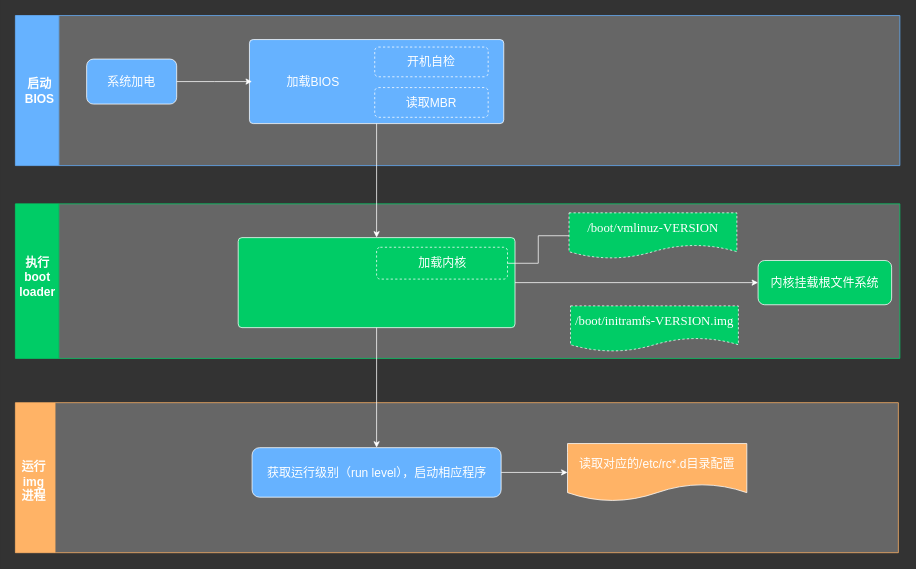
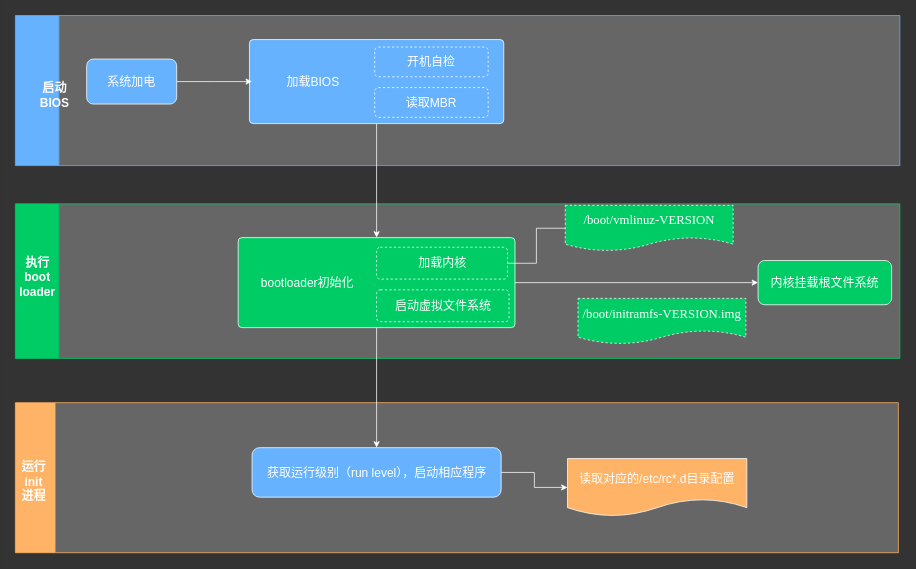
- <mxCell id="4" value="&lt;b&gt;启动&lt;br&gt;BIOS&lt;/b&gt;" style="text;html=1;align=center;verticalAlign=middle;resizable=0;points=[];autosize=1;fontSize=16;fontColor=#FFFFFF;" vertex="1" parent="3"><mxGeometry x="7" y="80" width="49" height="41" as="geometry" /></mxCell>
+ <mxCell id="4" value="&lt;b&gt;启动&lt;br&gt;BIOS&lt;/b&gt;" style="text;html=1;align=center;verticalAlign=middle;resizable=0;points=[];autosize=1;fontSize=16;fontColor=#FFFFFF;" vertex="1" parent="3"><mxGeometry x="27" y="85" width="49" height="41" as="geometry" /></mxCell>
- <mxCell id="17" value="&lt;span style=&quot;font-family: &amp;#34;vollkorn&amp;#34; , &amp;#34;palatino&amp;#34; , &amp;#34;times&amp;#34; ; font-size: 17px ; text-align: left ; word-spacing: 0.85px&quot;&gt;/boot/vmlinuz-VERSION&lt;/span&gt;" style="shape=document;whiteSpace=wrap;html=1;boundedLbl=1;dashed=1;fontFamily=Helvetica;fontSize=16;fontColor=#ffffff;align=center;strokeColor=#FFFFFF;fillColor=#00CC66;" vertex="1" parent="10"><mxGeometry x="738" y="12" width="223.75" height="60.92" as="geometry" /></mxCell>
+ <mxCell id="17" value="&lt;span style=&quot;font-family: &amp;#34;vollkorn&amp;#34; , &amp;#34;palatino&amp;#34; , &amp;#34;times&amp;#34; ; font-size: 17px ; text-align: left ; word-spacing: 0.85px&quot;&gt;/boot/vmlinuz-VERSION&lt;/span&gt;" style="shape=document;whiteSpace=wrap;html=1;boundedLbl=1;dashed=1;fontFamily=Helvetica;fontSize=16;fontColor=#ffffff;align=center;strokeColor=#FFFFFF;fillColor=#00CC66;" vertex="1" parent="10"><mxGeometry x="733" y="2" width="223.75" height="60.92" as="geometry" /></mxCell>
+ <mxCell id="14" value="&lt;div style=&quot;text-align: left&quot;&gt;&lt;span style=&quot;color: rgb(255 , 255 , 255) ; text-align: center&quot;&gt;bootloader初始化&lt;/span&gt;&lt;br&gt;&lt;/div&gt;" style="html=1;shape=mxgraph.er.anchor;whiteSpace=wrap;dashed=1;fontSize=16;fontColor=#66B2FF;strokeColor=#66B2FF;fillColor=default;" vertex="1" parent="13"><mxGeometry width="184.5" height="120" as="geometry" /></mxCell>
+ <mxCell id="16" value="&lt;span&gt;启动虚拟文件系统&lt;/span&gt;" style="rounded=1;absoluteArcSize=1;html=1;arcSize=10;whiteSpace=wrap;points=[];dashed=1;fontSize=16;fillColor=#00CC66;fontColor=#ffffff;strokeColor=#FFFFFF;" vertex="1" parent="13"><mxGeometry x="184.5" y="69.64" width="176.5" height="42.46" as="geometry" /></mxCell>
- <mxCell id="19" value="&lt;span style=&quot;font-family: &amp;#34;vollkorn&amp;#34; , &amp;#34;palatino&amp;#34; , &amp;#34;times&amp;#34; ; font-size: 17px ; text-align: left ; word-spacing: 0.85px&quot;&gt;/boot/initramfs-VERSION.img&lt;/span&gt;" style="shape=document;whiteSpace=wrap;html=1;boundedLbl=1;dashed=1;fontFamily=Helvetica;fontSize=16;fontColor=#ffffff;align=center;strokeColor=#FFFFFF;fillColor=#00CC66;" vertex="1" parent="10"><mxGeometry x="740" y="136" width="223.75" height="60.92" as="geometry" /></mxCell>
+ <mxCell id="19" value="&lt;span style=&quot;font-family: &amp;#34;vollkorn&amp;#34; , &amp;#34;palatino&amp;#34; , &amp;#34;times&amp;#34; ; font-size: 17px ; text-align: left ; word-spacing: 0.85px&quot;&gt;/boot/initramfs-VERSION.img&lt;/span&gt;" style="shape=document;whiteSpace=wrap;html=1;boundedLbl=1;dashed=1;fontFamily=Helvetica;fontSize=16;fontColor=#ffffff;align=center;strokeColor=#FFFFFF;fillColor=#00CC66;" vertex="1" parent="10"><mxGeometry x="750" y="126" width="223.75" height="60.92" as="geometry" /></mxCell>
- <mxCell id="27" value="读取对应的/etc/rc*.d目录配置" style="shape=document;whiteSpace=wrap;html=1;boundedLbl=1;fontSize=16;fontColor=#FFFFFF;strokeColor=#FFFFFF;fillColor=#FFB366;" vertex="1" parent="23"><mxGeometry x="736" y="54.5" width="239" height="77" as="geometry" /></mxCell>
+ <mxCell id="27" value="读取对应的/etc/rc*.d目录配置" style="shape=document;whiteSpace=wrap;html=1;boundedLbl=1;fontSize=16;fontColor=#FFFFFF;strokeColor=#FFFFFF;fillColor=#FFB366;" vertex="1" parent="23"><mxGeometry x="736" y="74.5" width="239" height="77" as="geometry" /></mxCell>
- <mxCell id="24" value="&lt;b&gt;运行&lt;br&gt;img&lt;br&gt;进程&lt;/b&gt;" style="text;html=1;align=center;verticalAlign=middle;resizable=0;points=[];autosize=1;fontSize=16;fontColor=#FFFFFF;" vertex="1" parent="23"><mxGeometry x="3" y="75" width="42" height="59" as="geometry" /></mxCell>
+ <mxCell id="24" value="&lt;b&gt;运行&lt;br&gt;init&lt;br&gt;进程&lt;/b&gt;" style="text;html=1;align=center;verticalAlign=middle;resizable=0;points=[];autosize=1;fontSize=16;fontColor=#FFFFFF;" vertex="1" parent="23"><mxGeometry x="3" y="75" width="42" height="59" as="geometry" /></mxCell>
